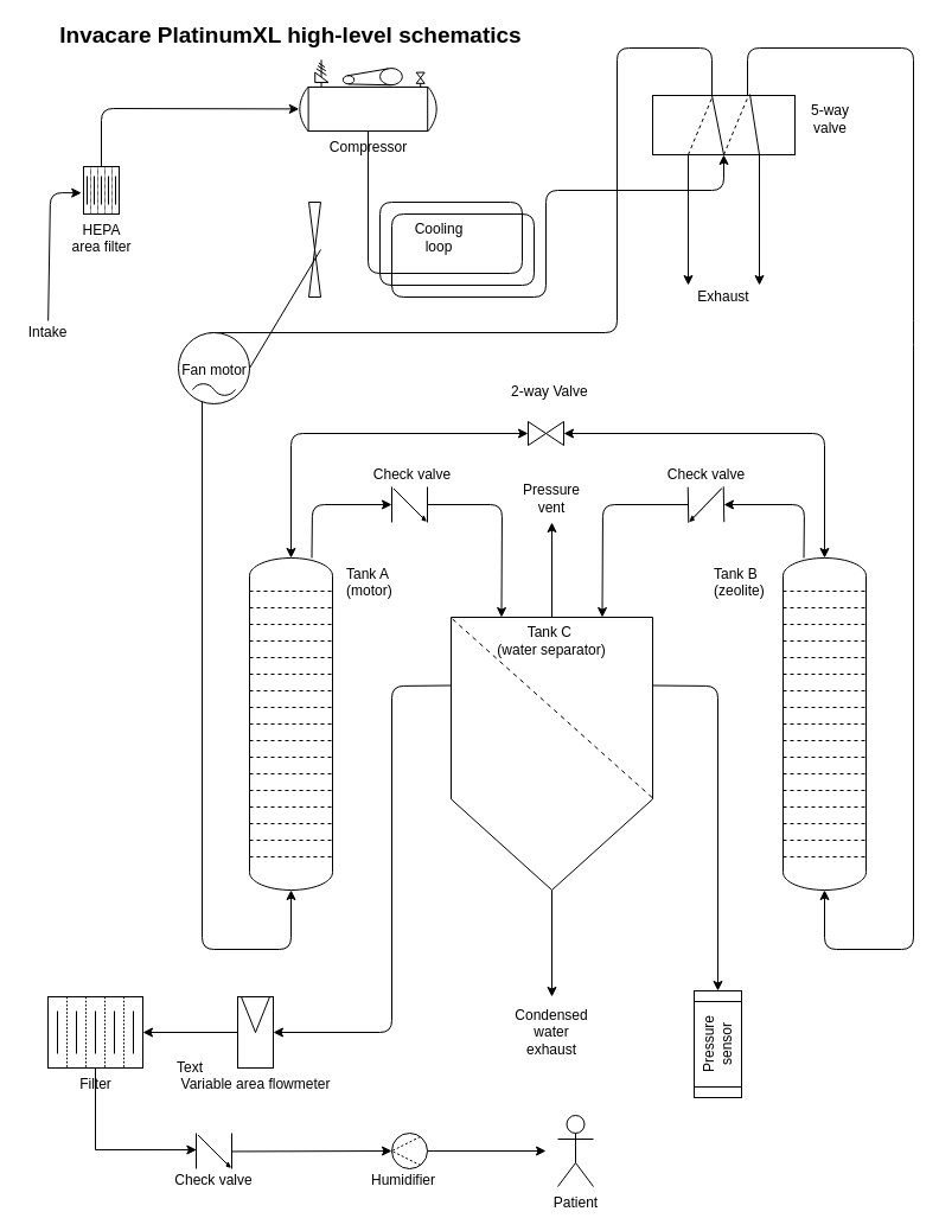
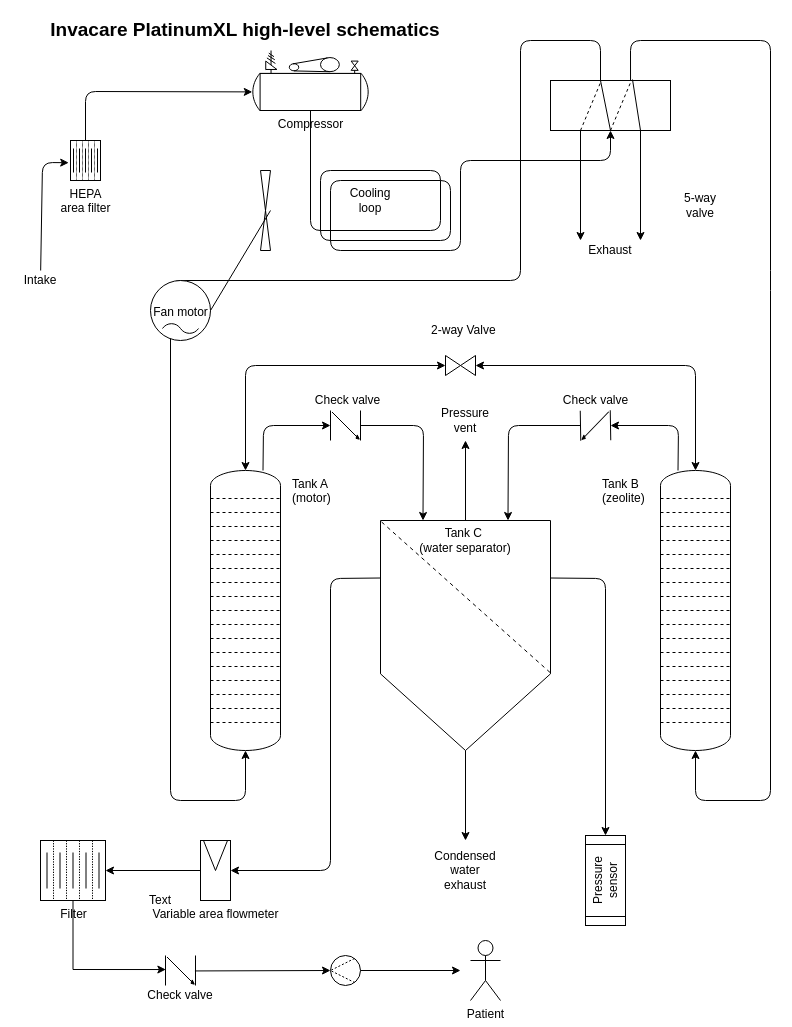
- <mxCell id="31" value="5-way valve" style="text;html=1;strokeColor=none;fillColor=none;align=center;verticalAlign=middle;whiteSpace=wrap;rounded=0;" parent="1" vertex="1"><mxGeometry x="680" y="90" width="40" height="20" as="geometry" /></mxCell>
+ <mxCell id="31" value="5-way valve" style="text;html=1;strokeColor=none;fillColor=none;align=center;verticalAlign=middle;whiteSpace=wrap;rounded=0;" parent="1" vertex="1"><mxGeometry x="680" y="195" width="40" height="20" as="geometry" /></mxCell>
- <mxCell id="42" value="Filter" style="verticalLabelPosition=bottom;align=center;dashed=0;html=1;verticalAlign=top;shape=mxgraph.pid.filters.press_filter;fontFamily=Helvetica;fontSize=12;fontColor=#000000;strokeColor=#000000;" parent="1" vertex="1"><mxGeometry x="40" y="840" width="80" height="60" as="geometry" /></mxCell>
+ <mxCell id="42" value="Filter" style="verticalLabelPosition=bottom;align=center;dashed=0;html=1;verticalAlign=top;shape=mxgraph.pid.filters.press_filter;fontFamily=Helvetica;fontSize=12;fontColor=#000000;strokeColor=#000000;" parent="1" vertex="1"><mxGeometry x="40" y="840" width="65" height="60" as="geometry" /></mxCell>
- <mxCell id="59" value="Humidifier" style="text;html=1;strokeColor=none;fillColor=none;align=center;verticalAlign=middle;whiteSpace=wrap;rounded=0;" parent="1" vertex="1"><mxGeometry x="320" y="985" width="40" height="20" as="geometry" /></mxCell>
